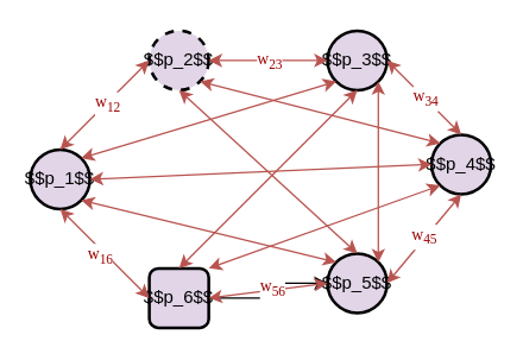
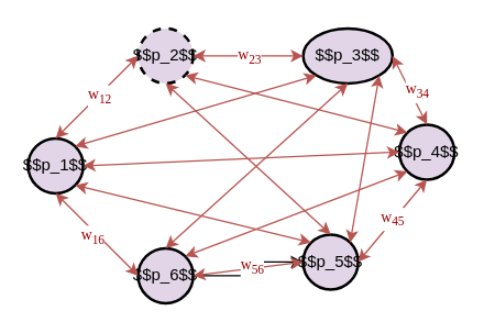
- <mxCell id="6" value="$$p_3$$" style="ellipse;whiteSpace=wrap;html=1;aspect=fixed;strokeWidth=2;fillColor=#e1d5e7;strokeColor=default;" vertex="1" parent="1"><mxGeometry x="220" y="20" width="40" height="40" as="geometry" /></mxCell>
+ <mxCell id="6" value="$$p_3$$" style="ellipse;whiteSpace=wrap;html=1;aspect=fixed;strokeWidth=2;fillColor=#e1d5e7;strokeColor=default;" vertex="1" parent="1"><mxGeometry x="220" y="20" width="65" height="40" as="geometry" /></mxCell>
- <mxCell id="5" value="$$p_6$$" style="whiteSpace=wrap;html=1;aspect=fixed;strokeWidth=2;fillColor=#e1d5e7;strokeColor=default;rounded=1;" vertex="1" parent="1"><mxGeometry x="100" y="180" width="40" height="40" as="geometry" /></mxCell>
+ <mxCell id="5" value="$$p_6$$" style="ellipse;whiteSpace=wrap;html=1;aspect=fixed;strokeWidth=2;fillColor=#e1d5e7;strokeColor=default;" vertex="1" parent="1"><mxGeometry x="100" y="180" width="40" height="40" as="geometry" /></mxCell>
